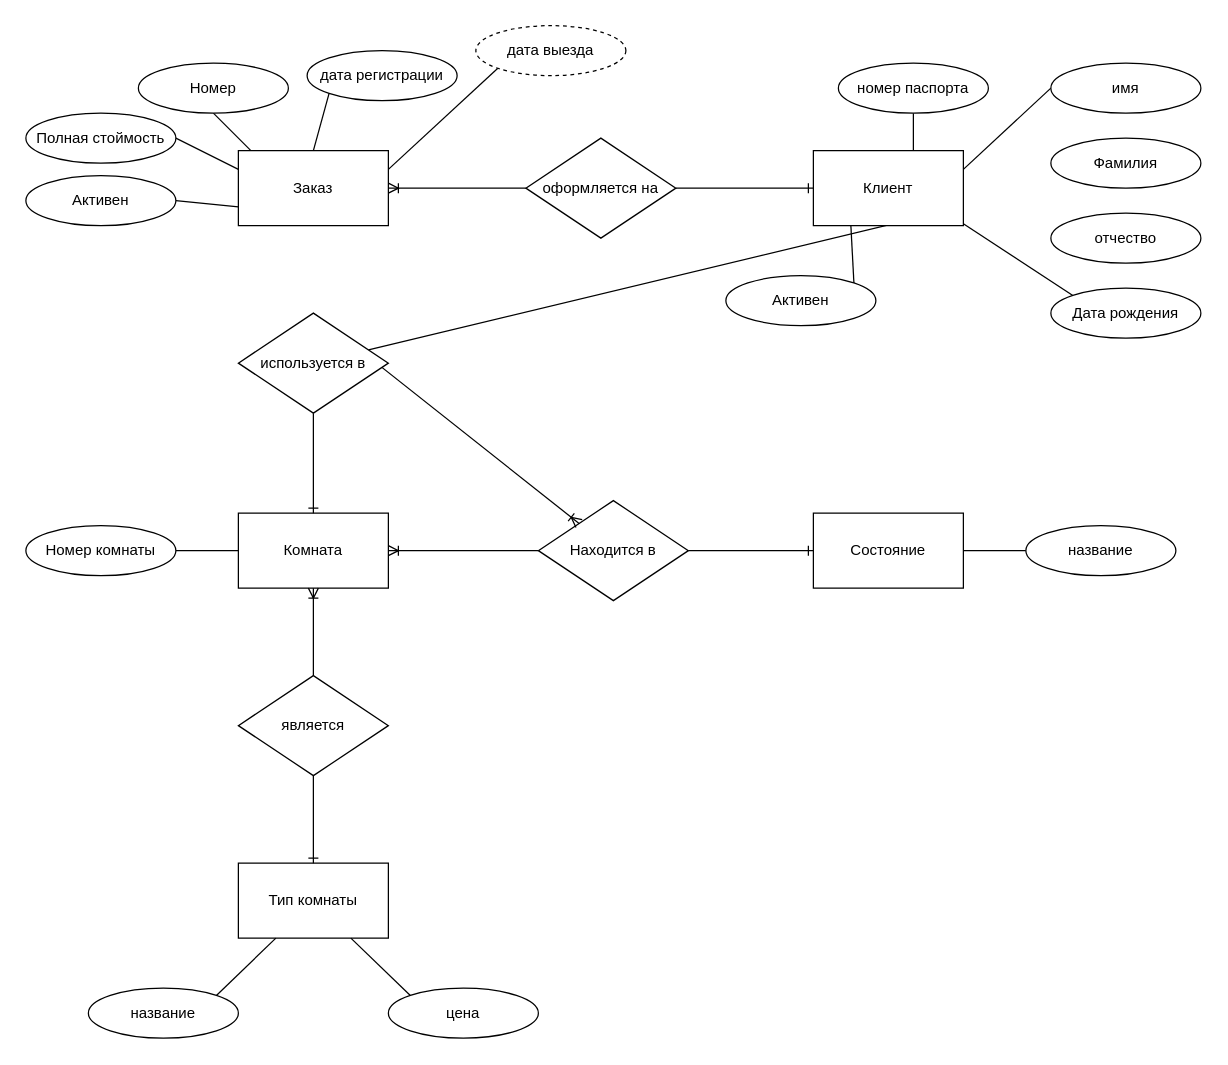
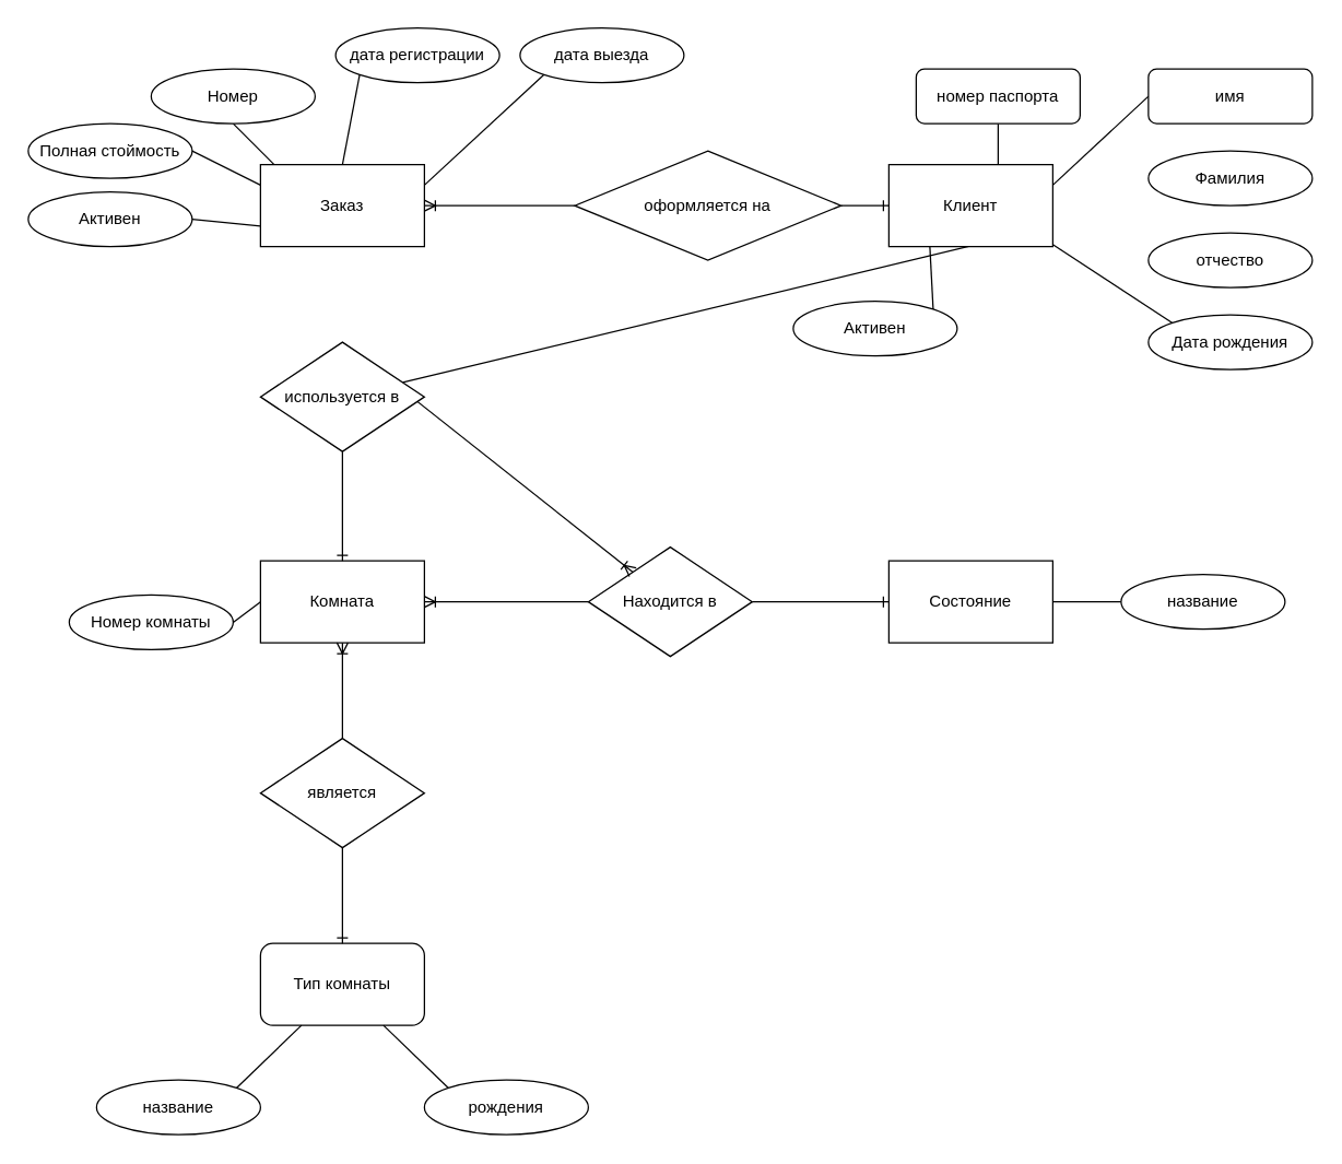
- <mxCell id="10" value="дата выезда" style="ellipse;whiteSpace=wrap;html=1;dashed=1;" parent="1" vertex="1"><mxGeometry x="380" y="20" width="120" height="40" as="geometry" /></mxCell>
+ <mxCell id="10" value="дата выезда" style="ellipse;whiteSpace=wrap;html=1;" parent="1" vertex="1"><mxGeometry x="380" y="20" width="120" height="40" as="geometry" /></mxCell>
- <mxCell id="9" value="дата регистрации" style="ellipse;whiteSpace=wrap;html=1;" parent="1" vertex="1"><mxGeometry x="245" y="40" width="120" height="40" as="geometry" /></mxCell>
+ <mxCell id="9" value="дата регистрации" style="ellipse;whiteSpace=wrap;html=1;" parent="1" vertex="1"><mxGeometry x="245" y="20" width="120" height="40" as="geometry" /></mxCell>
- <mxCell id="18" value="номер паспорта" style="ellipse;whiteSpace=wrap;html=1;" parent="1" vertex="1"><mxGeometry x="670" y="50" width="120" height="40" as="geometry" /></mxCell>
+ <mxCell id="18" value="номер паспорта" style="whiteSpace=wrap;html=1;rounded=1;" parent="1" vertex="1"><mxGeometry x="670" y="50" width="120" height="40" as="geometry" /></mxCell>
- <mxCell id="19" value="имя" style="ellipse;whiteSpace=wrap;html=1;" parent="1" vertex="1"><mxGeometry x="840" y="50" width="120" height="40" as="geometry" /></mxCell>
+ <mxCell id="19" value="имя" style="whiteSpace=wrap;html=1;rounded=1;" parent="1" vertex="1"><mxGeometry x="840" y="50" width="120" height="40" as="geometry" /></mxCell>
- <mxCell id="47" value="оформляется на" style="rhombus;whiteSpace=wrap;html=1;" parent="1" vertex="1"><mxGeometry x="420" y="110" width="120" height="80" as="geometry" /></mxCell>
+ <mxCell id="47" value="оформляется на" style="rhombus;whiteSpace=wrap;html=1;" parent="1" vertex="1"><mxGeometry x="420" y="110" width="195" height="80" as="geometry" /></mxCell>
- <mxCell id="27" value="Номер комнаты" style="ellipse;whiteSpace=wrap;html=1;" parent="1" vertex="1"><mxGeometry x="20" y="420" width="120" height="40" as="geometry" /></mxCell>
+ <mxCell id="27" value="Номер комнаты" style="ellipse;whiteSpace=wrap;html=1;" parent="1" vertex="1"><mxGeometry x="50" y="435" width="120" height="40" as="geometry" /></mxCell>
- <mxCell id="28" value="Тип комнаты" style="rounded=0;whiteSpace=wrap;html=1;" parent="1" vertex="1"><mxGeometry x="190" y="690" width="120" height="60" as="geometry" /></mxCell>
+ <mxCell id="28" value="Тип комнаты" style="whiteSpace=wrap;html=1;rounded=1;" parent="1" vertex="1"><mxGeometry x="190" y="690" width="120" height="60" as="geometry" /></mxCell>
- <mxCell id="32" value="цена" style="ellipse;whiteSpace=wrap;html=1;" parent="1" vertex="1"><mxGeometry x="310" y="790" width="120" height="40" as="geometry" /></mxCell>
+ <mxCell id="32" value="рождения" style="ellipse;whiteSpace=wrap;html=1;" parent="1" vertex="1"><mxGeometry x="310" y="790" width="120" height="40" as="geometry" /></mxCell>
